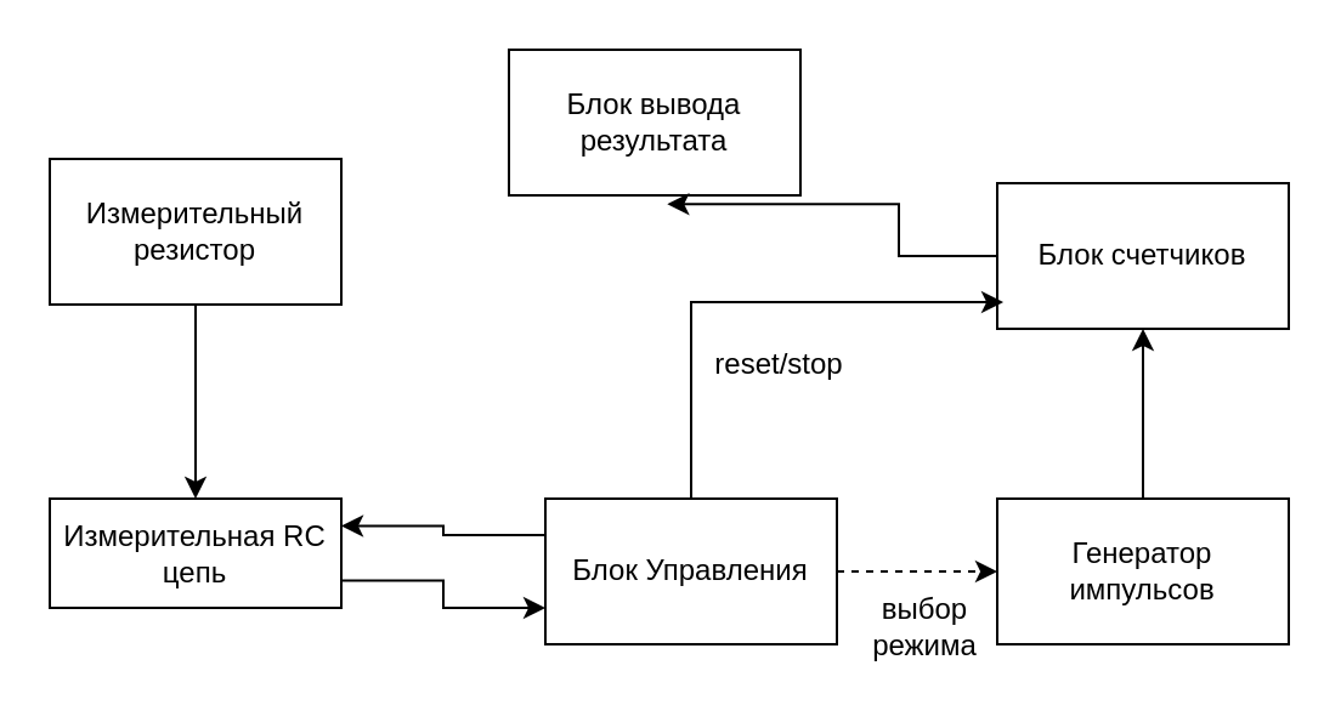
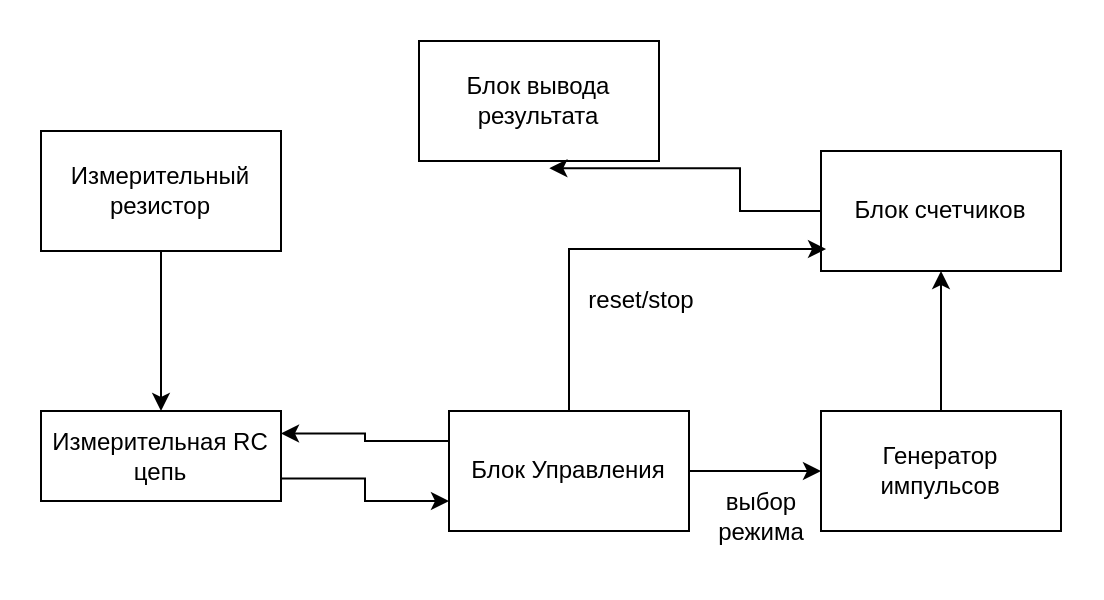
- <mxCell id="13" style="edgeStyle=orthogonalEdgeStyle;rounded=0;orthogonalLoop=1;jettySize=auto;html=1;entryX=0;entryY=0.5;entryDx=0;entryDy=0;dashed=1;" parent="1" source="14" target="8" edge="1"><mxGeometry relative="1" as="geometry" /></mxCell>
+ <mxCell id="13" style="edgeStyle=orthogonalEdgeStyle;rounded=0;orthogonalLoop=1;jettySize=auto;html=1;entryX=0;entryY=0.5;entryDx=0;entryDy=0;" parent="1" source="14" target="8" edge="1"><mxGeometry relative="1" as="geometry" /></mxCell>
